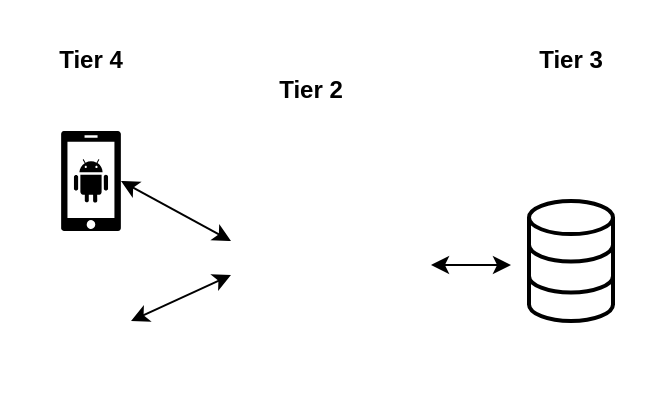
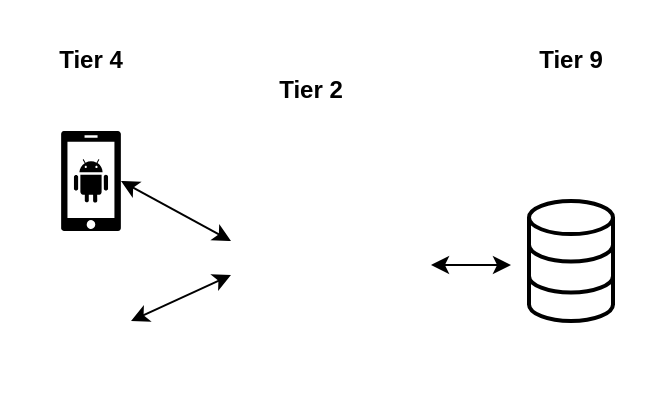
- <mxCell id="9" value="&lt;b&gt;Tier 3&lt;br&gt;&lt;/b&gt;" style="text;html=1;align=center;verticalAlign=middle;resizable=0;points=[];;autosize=1;" vertex="1" parent="1"><mxGeometry x="260" y="20" width="50" height="20" as="geometry" /></mxCell>
+ <mxCell id="9" value="&lt;b&gt;Tier 9&lt;br&gt;&lt;/b&gt;" style="text;html=1;align=center;verticalAlign=middle;resizable=0;points=[];;autosize=1;" vertex="1" parent="1"><mxGeometry x="260" y="20" width="50" height="20" as="geometry" /></mxCell>
